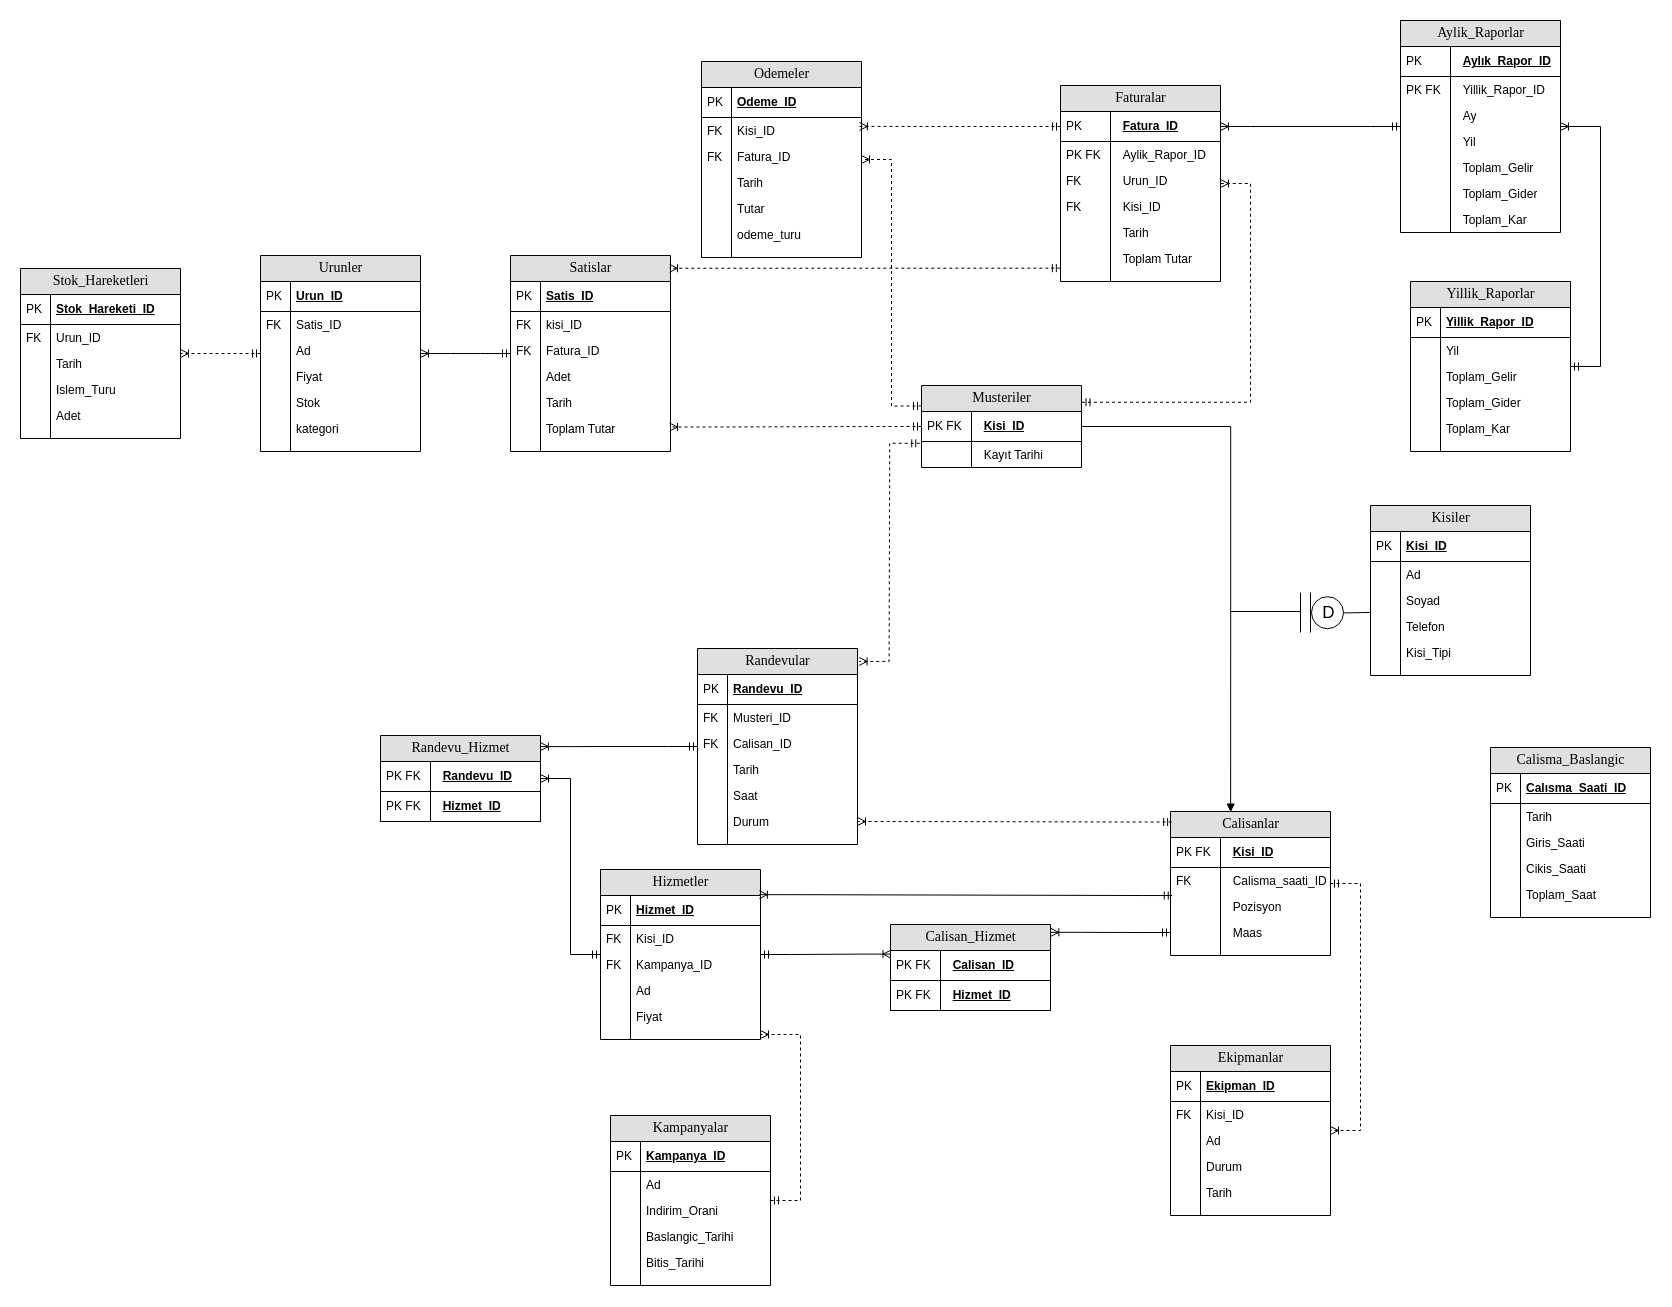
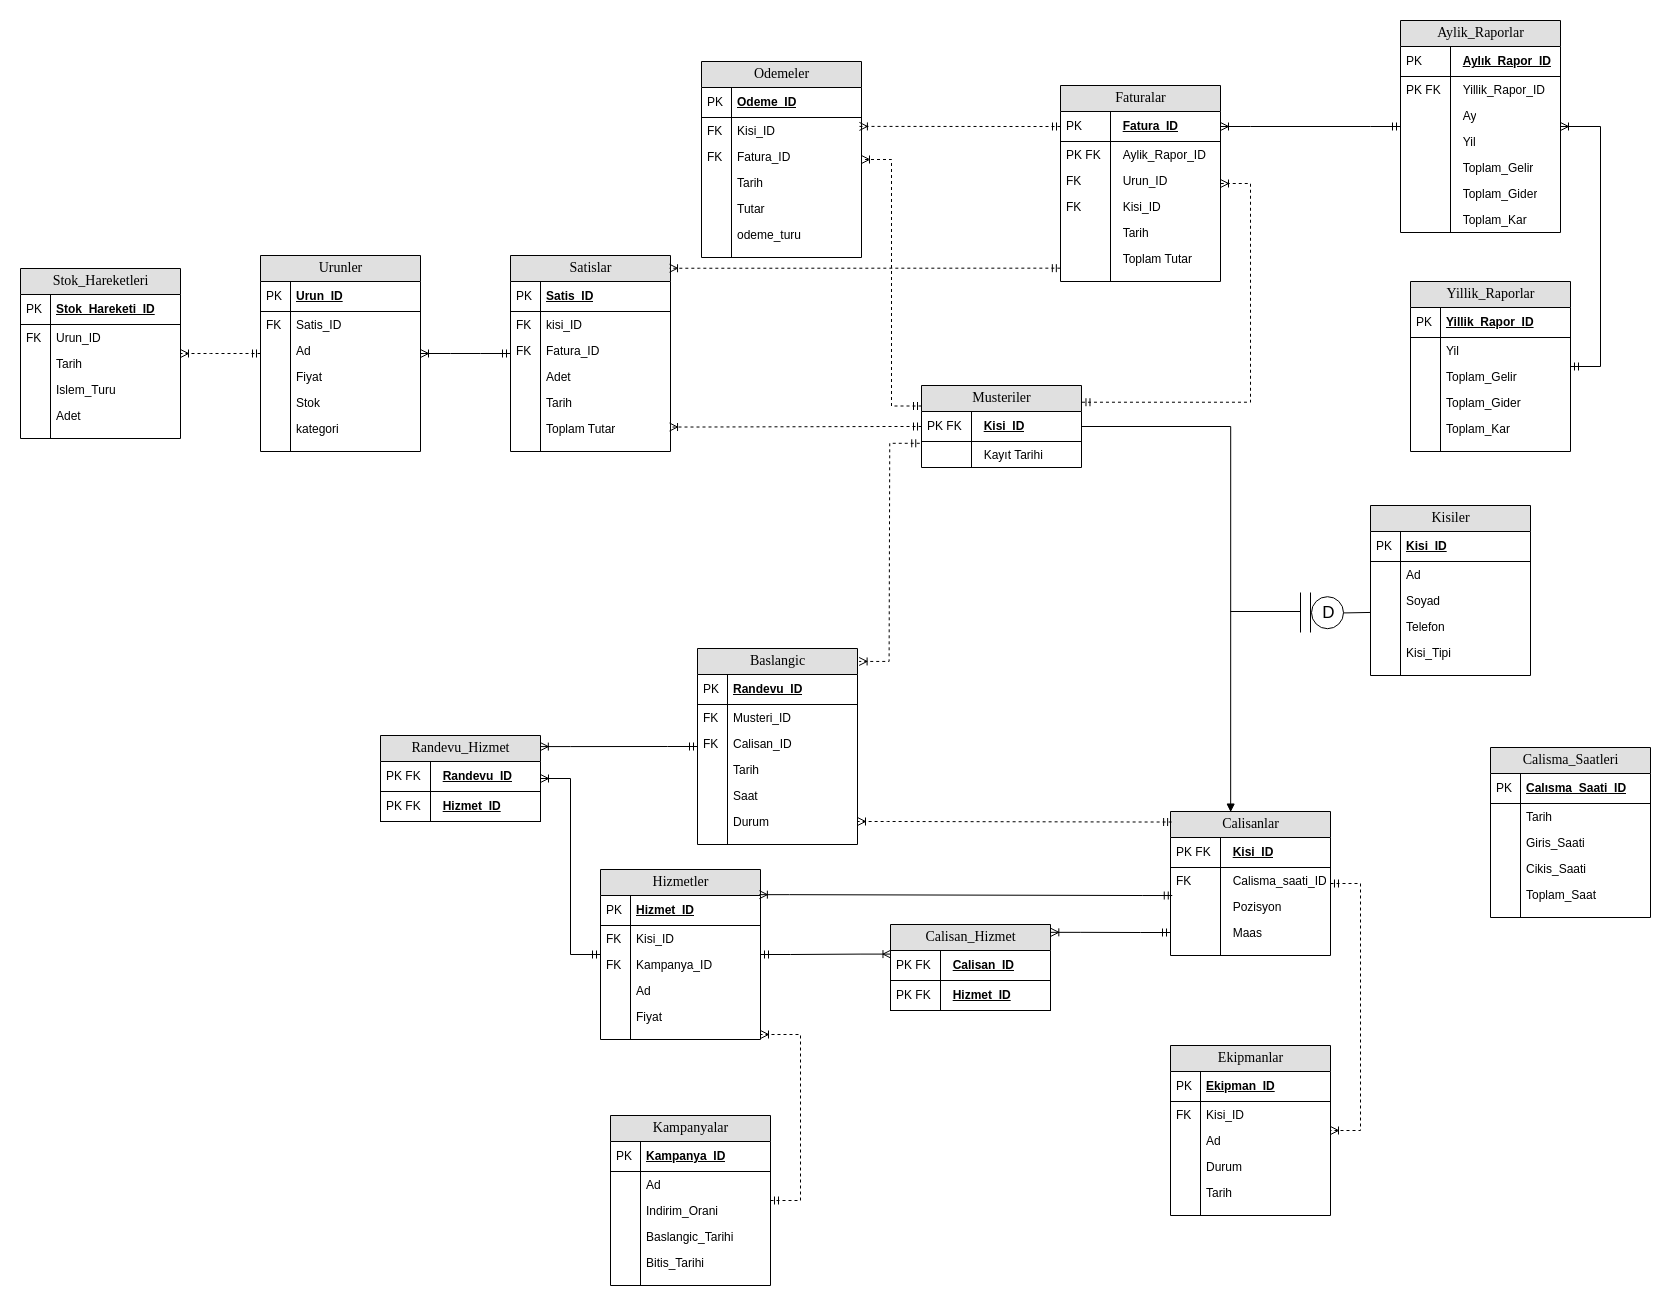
- <mxCell id="26" value="Randevular" style="swimlane;html=1;fontStyle=0;childLayout=stackLayout;horizontal=1;startSize=26;fillColor=#e0e0e0;horizontalStack=0;resizeParent=1;resizeLast=0;collapsible=1;marginBottom=0;swimlaneFillColor=#ffffff;align=center;rounded=0;shadow=0;comic=0;labelBackgroundColor=none;strokeWidth=1;fontFamily=Verdana;fontSize=14" parent="1" vertex="1"><mxGeometry x="697" y="648" width="160" height="196" as="geometry" /></mxCell>
+ <mxCell id="26" value="Baslangic" style="swimlane;html=1;fontStyle=0;childLayout=stackLayout;horizontal=1;startSize=26;fillColor=#e0e0e0;horizontalStack=0;resizeParent=1;resizeLast=0;collapsible=1;marginBottom=0;swimlaneFillColor=#ffffff;align=center;rounded=0;shadow=0;comic=0;labelBackgroundColor=none;strokeWidth=1;fontFamily=Verdana;fontSize=14" parent="1" vertex="1"><mxGeometry x="697" y="648" width="160" height="196" as="geometry" /></mxCell>
- <mxCell id="121" value="Calisma_Baslangic" style="swimlane;html=1;fontStyle=0;childLayout=stackLayout;horizontal=1;startSize=26;fillColor=#e0e0e0;horizontalStack=0;resizeParent=1;resizeLast=0;collapsible=1;marginBottom=0;swimlaneFillColor=#ffffff;align=center;rounded=0;shadow=0;comic=0;labelBackgroundColor=none;strokeWidth=1;fontFamily=Verdana;fontSize=14" parent="1" vertex="1"><mxGeometry x="1490" y="747" width="160" height="170" as="geometry" /></mxCell>
+ <mxCell id="121" value="Calisma_Saatleri" style="swimlane;html=1;fontStyle=0;childLayout=stackLayout;horizontal=1;startSize=26;fillColor=#e0e0e0;horizontalStack=0;resizeParent=1;resizeLast=0;collapsible=1;marginBottom=0;swimlaneFillColor=#ffffff;align=center;rounded=0;shadow=0;comic=0;labelBackgroundColor=none;strokeWidth=1;fontFamily=Verdana;fontSize=14" parent="1" vertex="1"><mxGeometry x="1490" y="747" width="160" height="170" as="geometry" /></mxCell>
